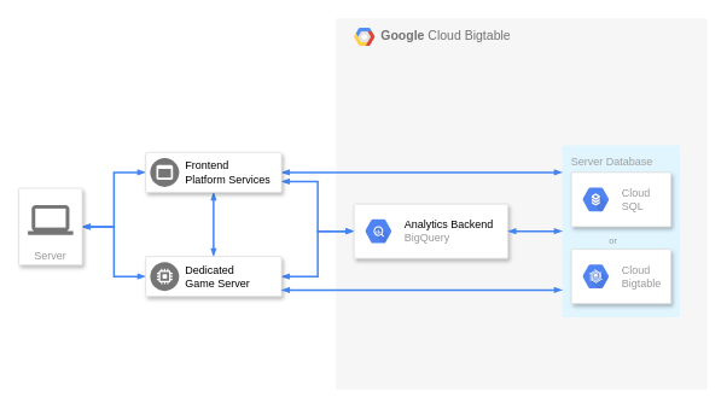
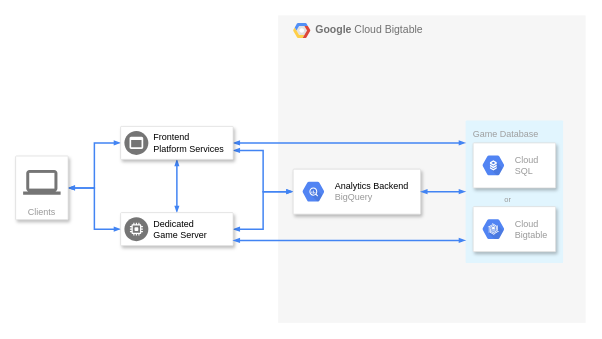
- <mxCell id="4" value="Server Database" style="rounded=1;absoluteArcSize=1;arcSize=2;html=1;strokeColor=none;gradientColor=none;shadow=0;dashed=0;strokeColor=none;fontSize=12;fontColor=#9E9E9E;align=left;verticalAlign=top;spacing=10;spacingTop=-4;fillColor=#E1F5FE;" parent="1" vertex="1"><mxGeometry x="620" y="160" width="130" height="190" as="geometry" /></mxCell>
+ <mxCell id="4" value="Game Database" style="rounded=1;absoluteArcSize=1;arcSize=2;html=1;strokeColor=none;gradientColor=none;shadow=0;dashed=0;strokeColor=none;fontSize=12;fontColor=#9E9E9E;align=left;verticalAlign=top;spacing=10;spacingTop=-4;fillColor=#E1F5FE;" parent="1" vertex="1"><mxGeometry x="620" y="160" width="130" height="190" as="geometry" /></mxCell>
- <mxCell id="7" value="Server" style="strokeColor=#dddddd;fillColor=#ffffff;shadow=1;strokeWidth=1;rounded=1;absoluteArcSize=1;arcSize=2;labelPosition=center;verticalLabelPosition=middle;align=center;verticalAlign=bottom;spacingLeft=0;fontColor=#999999;fontSize=12;whiteSpace=wrap;spacingBottom=2;html=1;" parent="1" vertex="1"><mxGeometry x="20" y="207.5" width="70" height="85" as="geometry" /></mxCell>
+ <mxCell id="7" value="Clients" style="strokeColor=#dddddd;fillColor=#ffffff;shadow=1;strokeWidth=1;rounded=1;absoluteArcSize=1;arcSize=2;labelPosition=center;verticalLabelPosition=middle;align=center;verticalAlign=bottom;spacingLeft=0;fontColor=#999999;fontSize=12;whiteSpace=wrap;spacingBottom=2;html=1;" parent="1" vertex="1"><mxGeometry x="20" y="207.5" width="70" height="85" as="geometry" /></mxCell>
